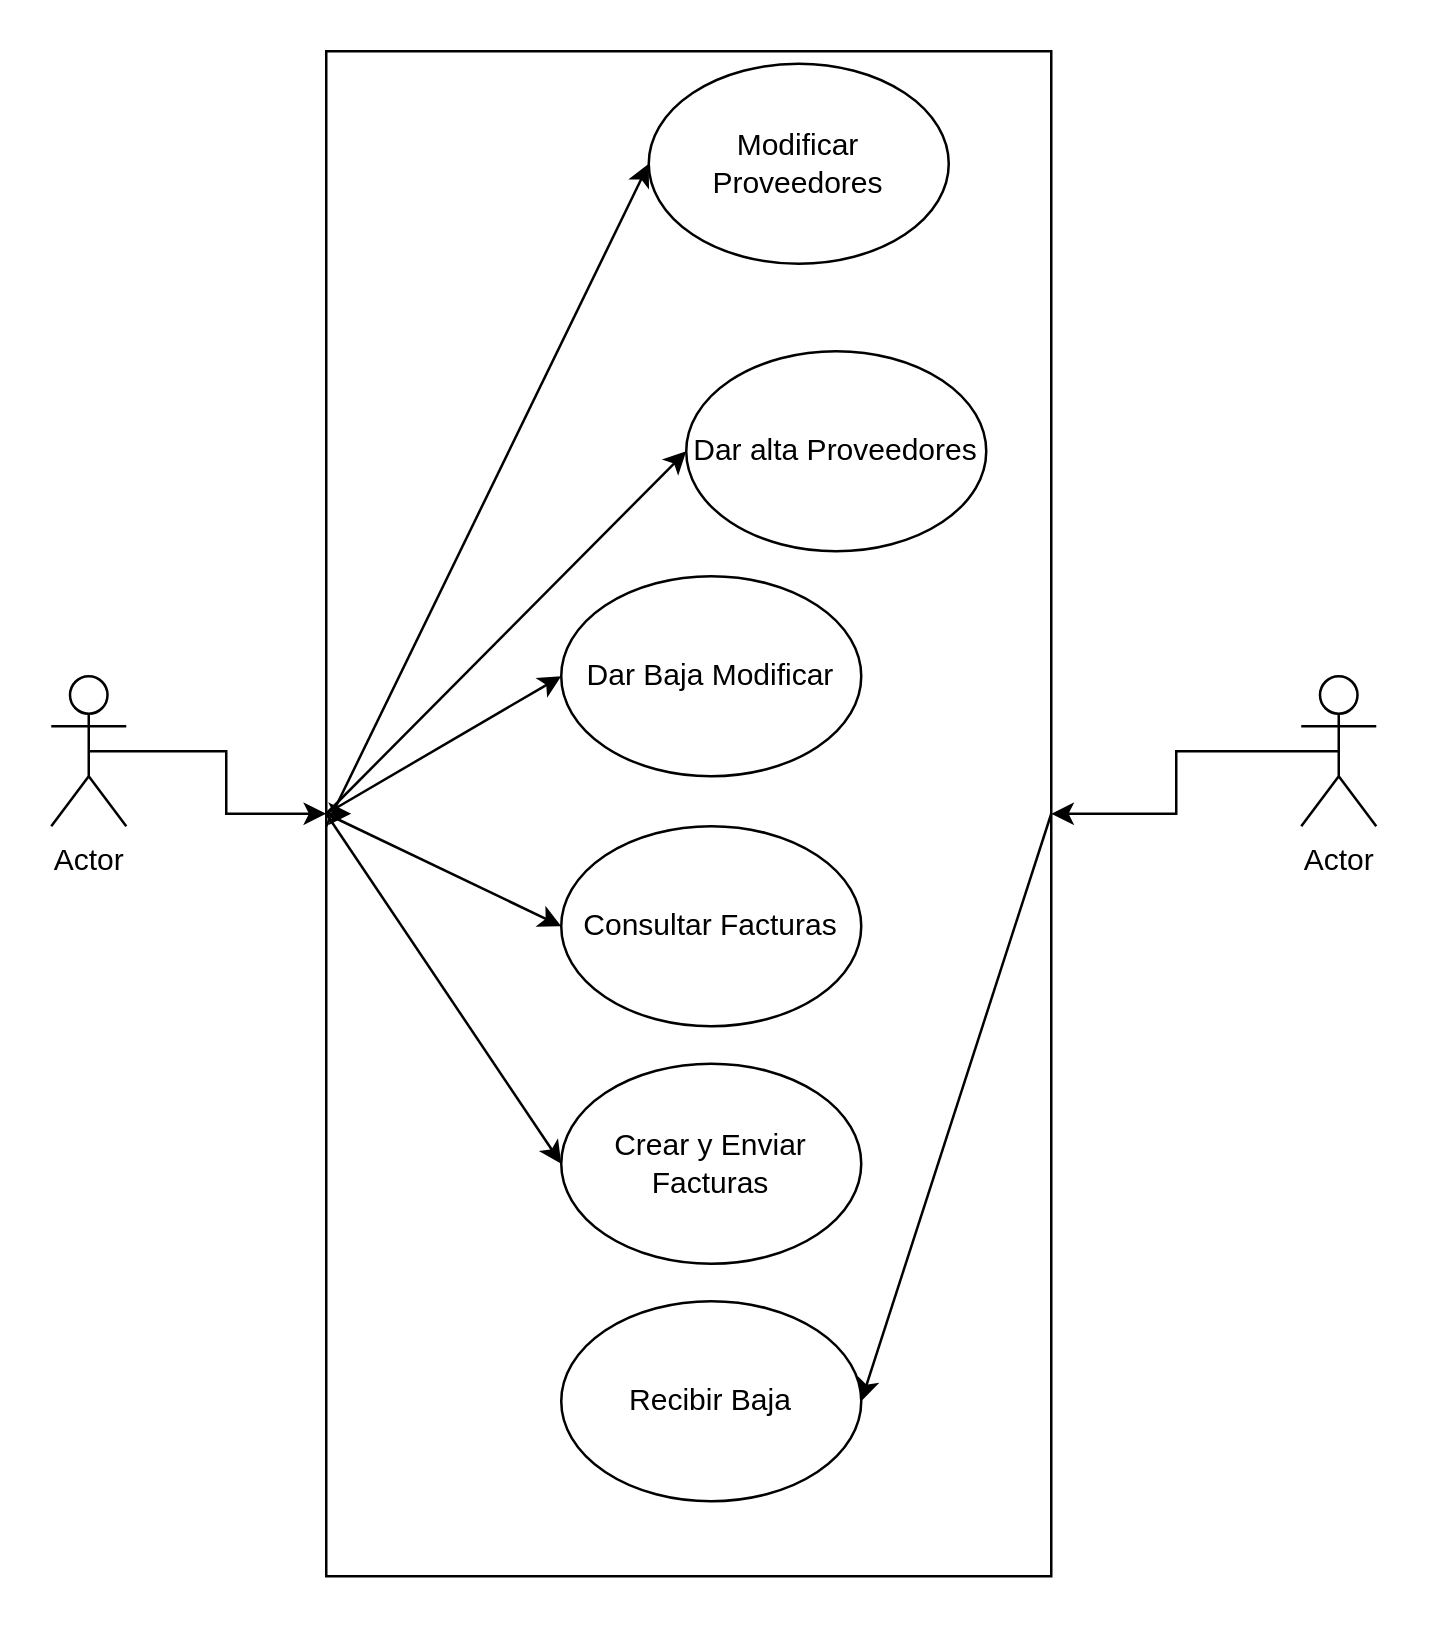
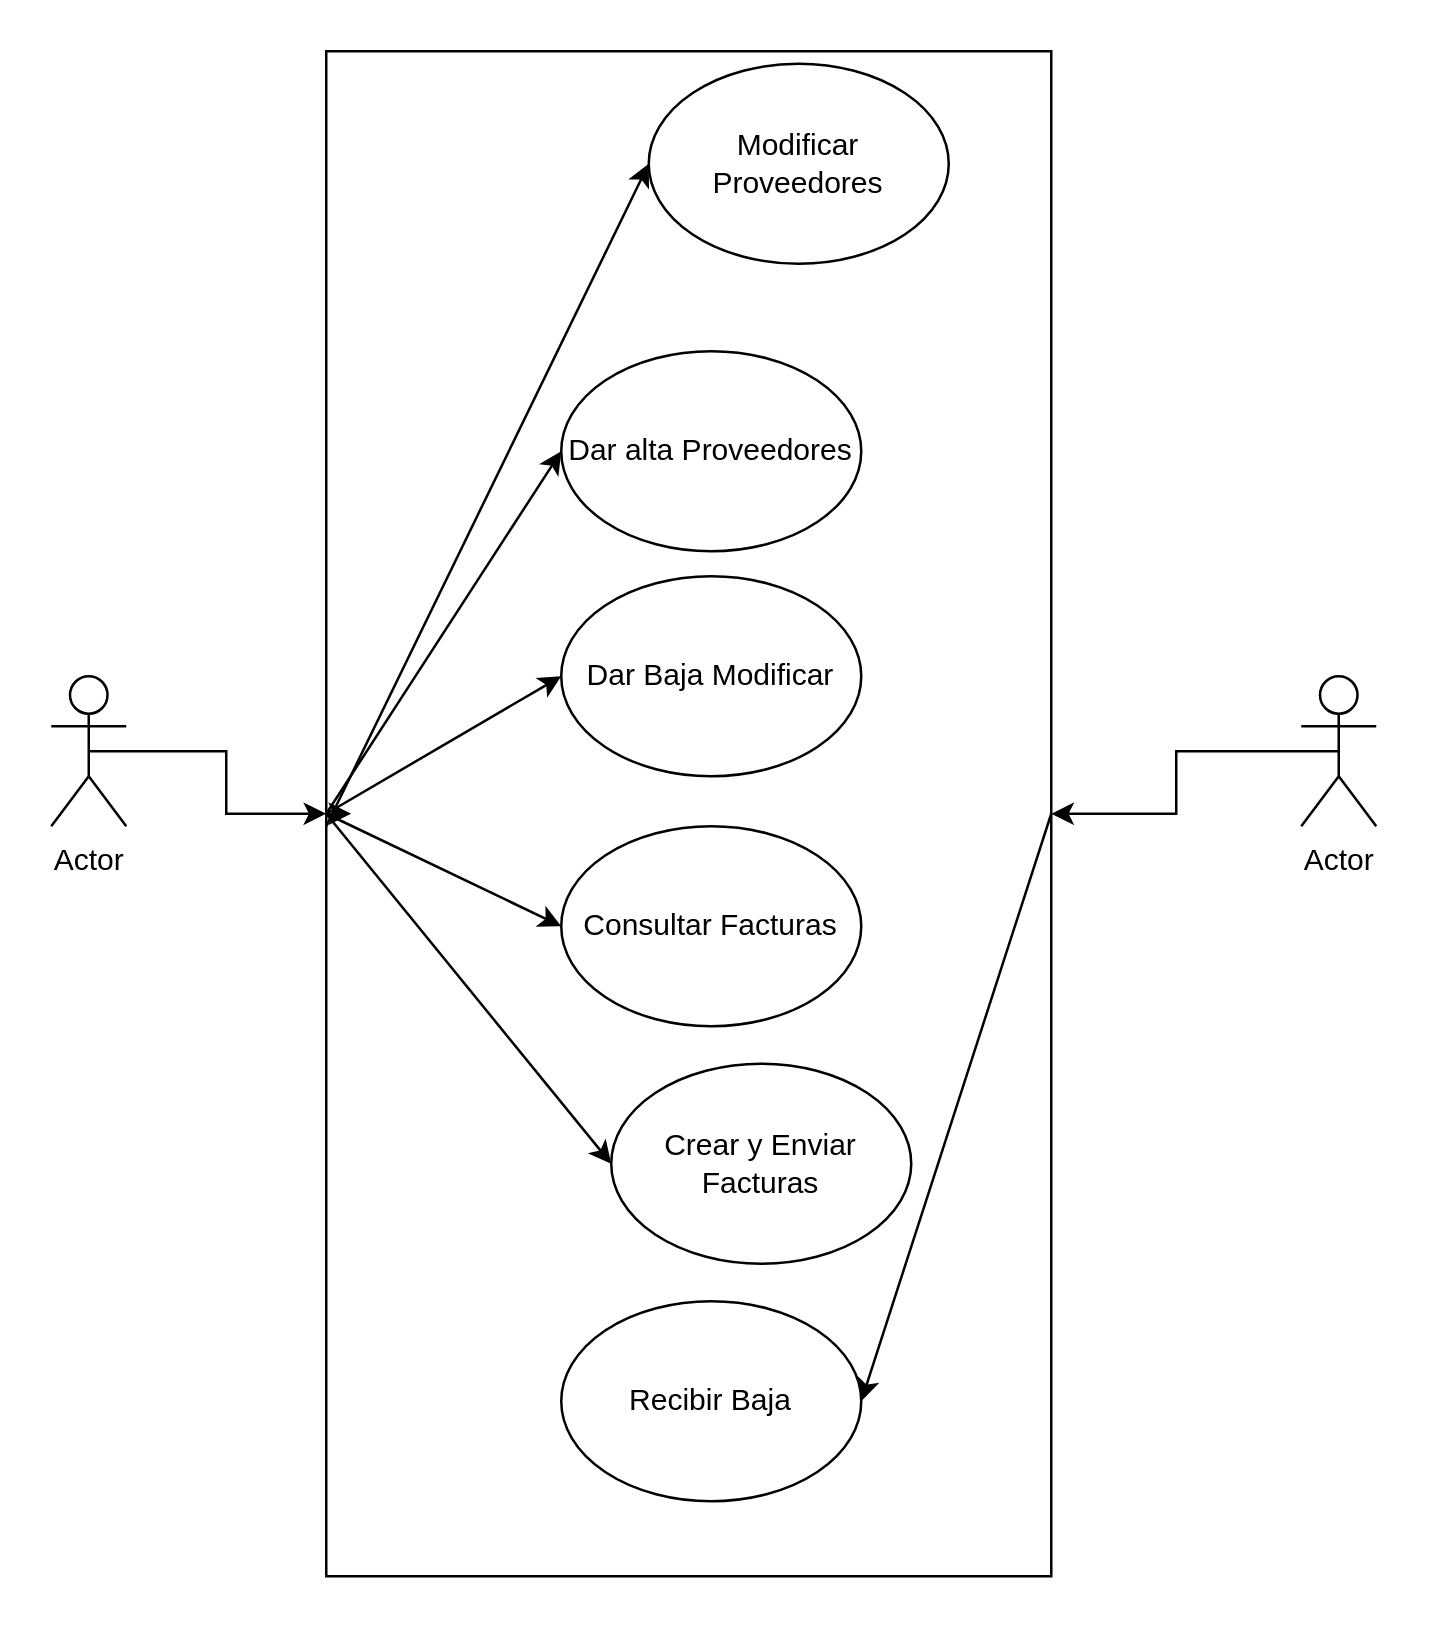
- <mxCell id="13" value="Dar alta Proveedores" style="ellipse;whiteSpace=wrap;html=1;fillColor=none;" parent="1" vertex="1"><mxGeometry x="274" y="140" width="120" height="80" as="geometry" /></mxCell>
+ <mxCell id="13" value="Dar alta Proveedores" style="ellipse;whiteSpace=wrap;html=1;fillColor=none;" parent="1" vertex="1"><mxGeometry x="224" y="140" width="120" height="80" as="geometry" /></mxCell>
- <mxCell id="10" value="Crear y Enviar Facturas" style="ellipse;whiteSpace=wrap;html=1;fillColor=none;" parent="1" vertex="1"><mxGeometry x="224" y="425" width="120" height="80" as="geometry" /></mxCell>
+ <mxCell id="10" value="Crear y Enviar Facturas" style="ellipse;whiteSpace=wrap;html=1;fillColor=none;" parent="1" vertex="1"><mxGeometry x="244" y="425" width="120" height="80" as="geometry" /></mxCell>
